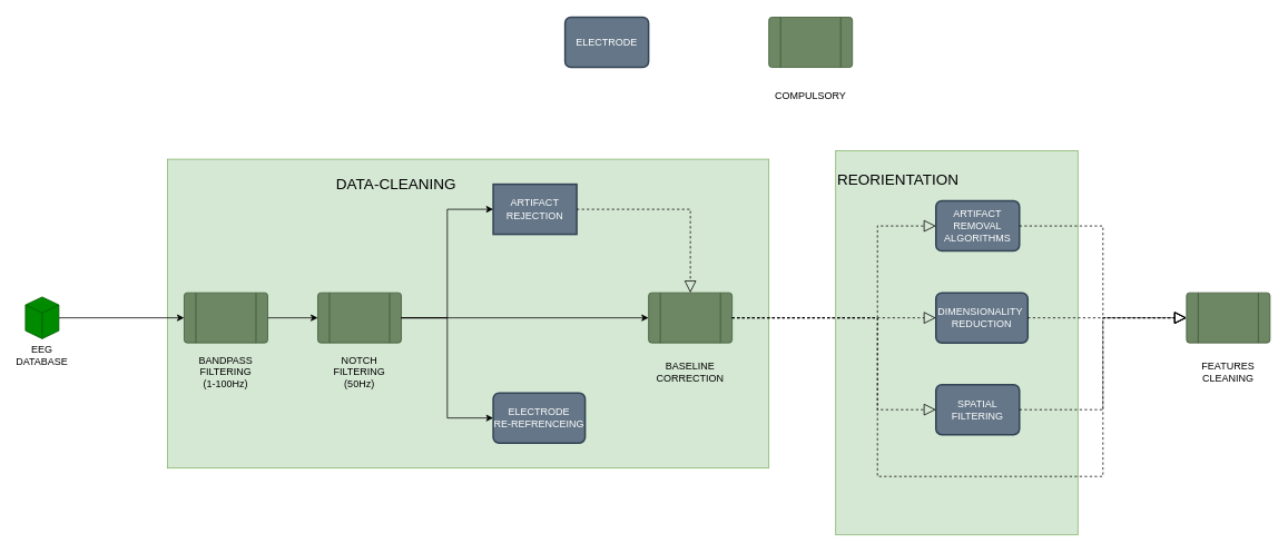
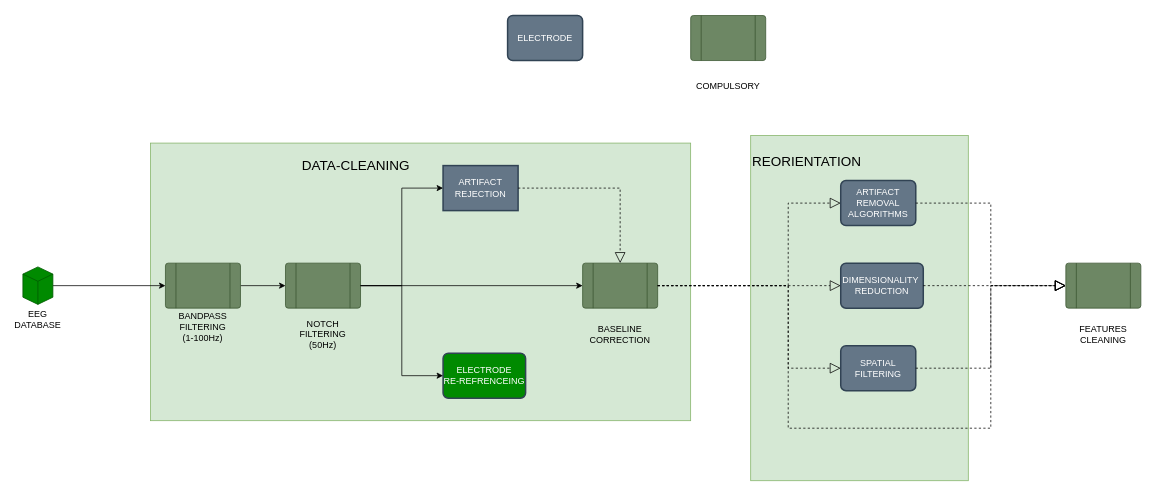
- <mxCell id="10" value="BANDPASS&lt;br&gt;FILTERING&lt;br&gt;(1-100Hz)" style="text;html=1;strokeColor=none;fillColor=none;align=center;verticalAlign=middle;whiteSpace=wrap;rounded=0;" parent="7" vertex="1"><mxGeometry x="20" y="80" width="60" height="30" as="geometry" /></mxCell>
+ <mxCell id="10" value="BANDPASS&lt;br&gt;FILTERING&lt;br&gt;(1-100Hz)" style="text;html=1;strokeColor=none;fillColor=none;align=center;verticalAlign=middle;whiteSpace=wrap;rounded=0;" parent="7" vertex="1"><mxGeometry x="20" y="70" width="60" height="30" as="geometry" /></mxCell>
- <mxCell id="12" value="ELECTRODE&lt;br&gt;RE-REFRENCEING" style="rounded=1;whiteSpace=wrap;html=1;absoluteArcSize=1;arcSize=14;strokeWidth=2;fillColor=#647687;strokeColor=#314354;fontColor=#ffffff;" parent="1" vertex="1"><mxGeometry x="590" y="470" width="110" height="60" as="geometry" /></mxCell>
+ <mxCell id="12" value="ELECTRODE&lt;br&gt;RE-REFRENCEING" style="rounded=1;whiteSpace=wrap;html=1;absoluteArcSize=1;arcSize=14;strokeWidth=2;fillColor=#008a00;strokeColor=#314354;fontColor=#ffffff;" parent="1" vertex="1"><mxGeometry x="590" y="470" width="110" height="60" as="geometry" /></mxCell>
